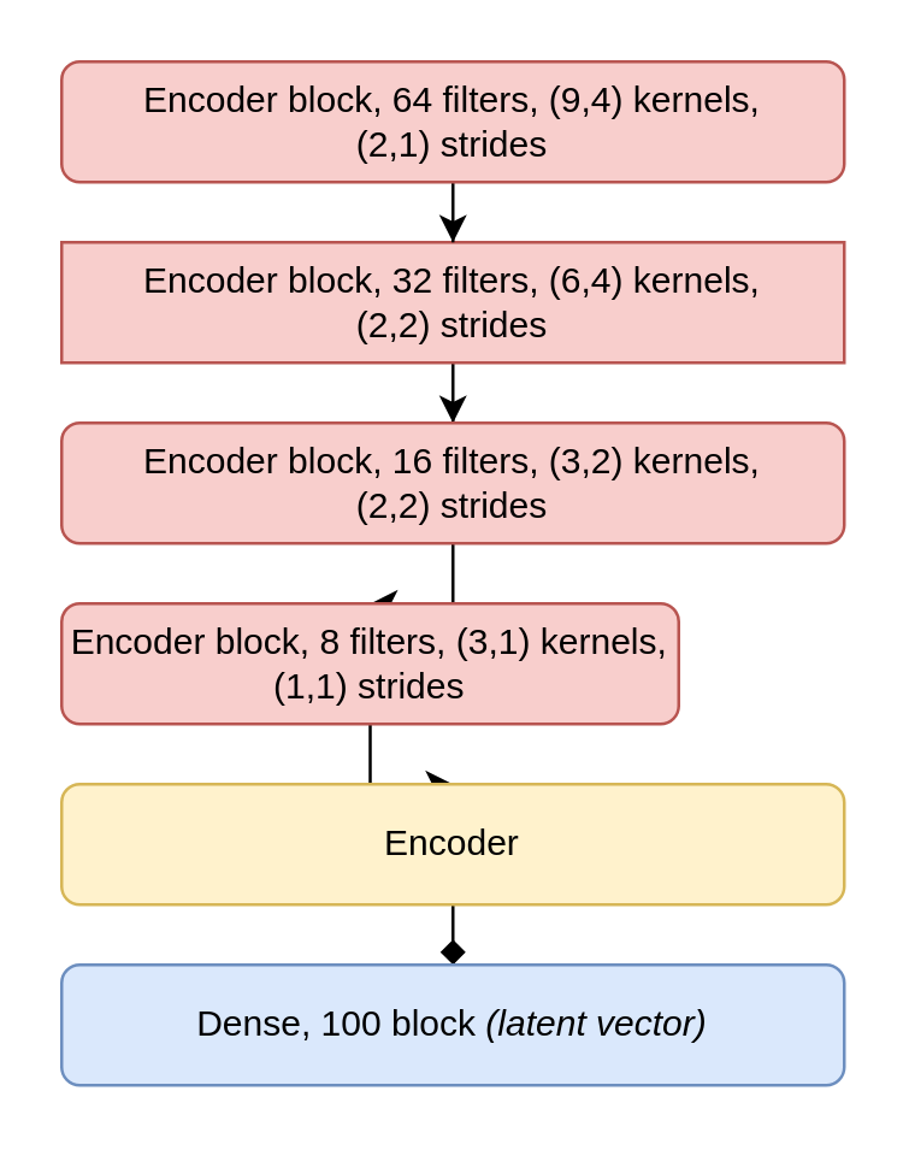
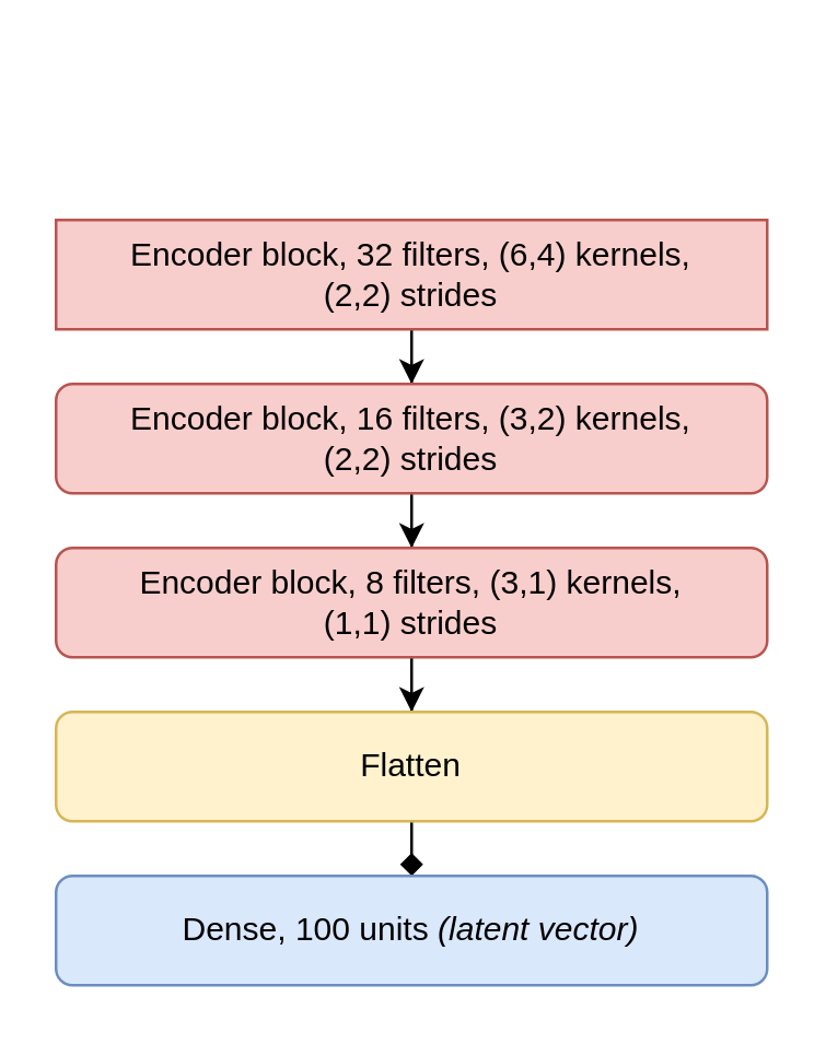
- <mxCell id="12" value="Encoder block, 64 filters, (9,4) kernels,&lt;br&gt;(2,1) strides" style="rounded=1;whiteSpace=wrap;html=1;fillColor=#f8cecc;strokeColor=#b85450;" vertex="1" parent="1"><mxGeometry x="20" y="20" width="260" height="40" as="geometry" /></mxCell>
- <mxCell id="11" style="edgeStyle=orthogonalEdgeStyle;rounded=0;orthogonalLoop=1;jettySize=auto;html=1;" edge="1" parent="1" source="12" target="3"><mxGeometry relative="1" as="geometry" /></mxCell>
- <mxCell id="7" value="Encoder block, 8 filters, (3,1) kernels,&lt;br&gt;(1,1) strides" style="rounded=1;whiteSpace=wrap;html=1;fillColor=#f8cecc;strokeColor=#b85450;" parent="1" vertex="1"><mxGeometry x="20" y="200" width="205" height="40" as="geometry" /></mxCell>
+ <mxCell id="7" value="Encoder block, 8 filters, (3,1) kernels,&lt;br&gt;(1,1) strides" style="rounded=1;whiteSpace=wrap;html=1;fillColor=#f8cecc;strokeColor=#b85450;" parent="1" vertex="1"><mxGeometry x="20" y="200" width="260" height="40" as="geometry" /></mxCell>
- <mxCell id="9" value="Encoder" style="rounded=1;whiteSpace=wrap;html=1;fillColor=#fff2cc;strokeColor=#d6b656;" parent="1" vertex="1"><mxGeometry x="20" y="260" width="260" height="40" as="geometry" /></mxCell>
+ <mxCell id="9" value="Flatten" style="rounded=1;whiteSpace=wrap;html=1;fillColor=#fff2cc;strokeColor=#d6b656;" parent="1" vertex="1"><mxGeometry x="20" y="260" width="260" height="40" as="geometry" /></mxCell>
- <mxCell id="10" value="Dense, 100 block &lt;i&gt;(latent vector)&lt;/i&gt;" style="rounded=1;whiteSpace=wrap;html=1;fillColor=#dae8fc;strokeColor=#6c8ebf;" parent="1" vertex="1"><mxGeometry x="20" y="320" width="260" height="40" as="geometry" /></mxCell>
+ <mxCell id="10" value="Dense, 100 units &lt;i&gt;(latent vector)&lt;/i&gt;" style="rounded=1;whiteSpace=wrap;html=1;fillColor=#dae8fc;strokeColor=#6c8ebf;" parent="1" vertex="1"><mxGeometry x="20" y="320" width="260" height="40" as="geometry" /></mxCell>
